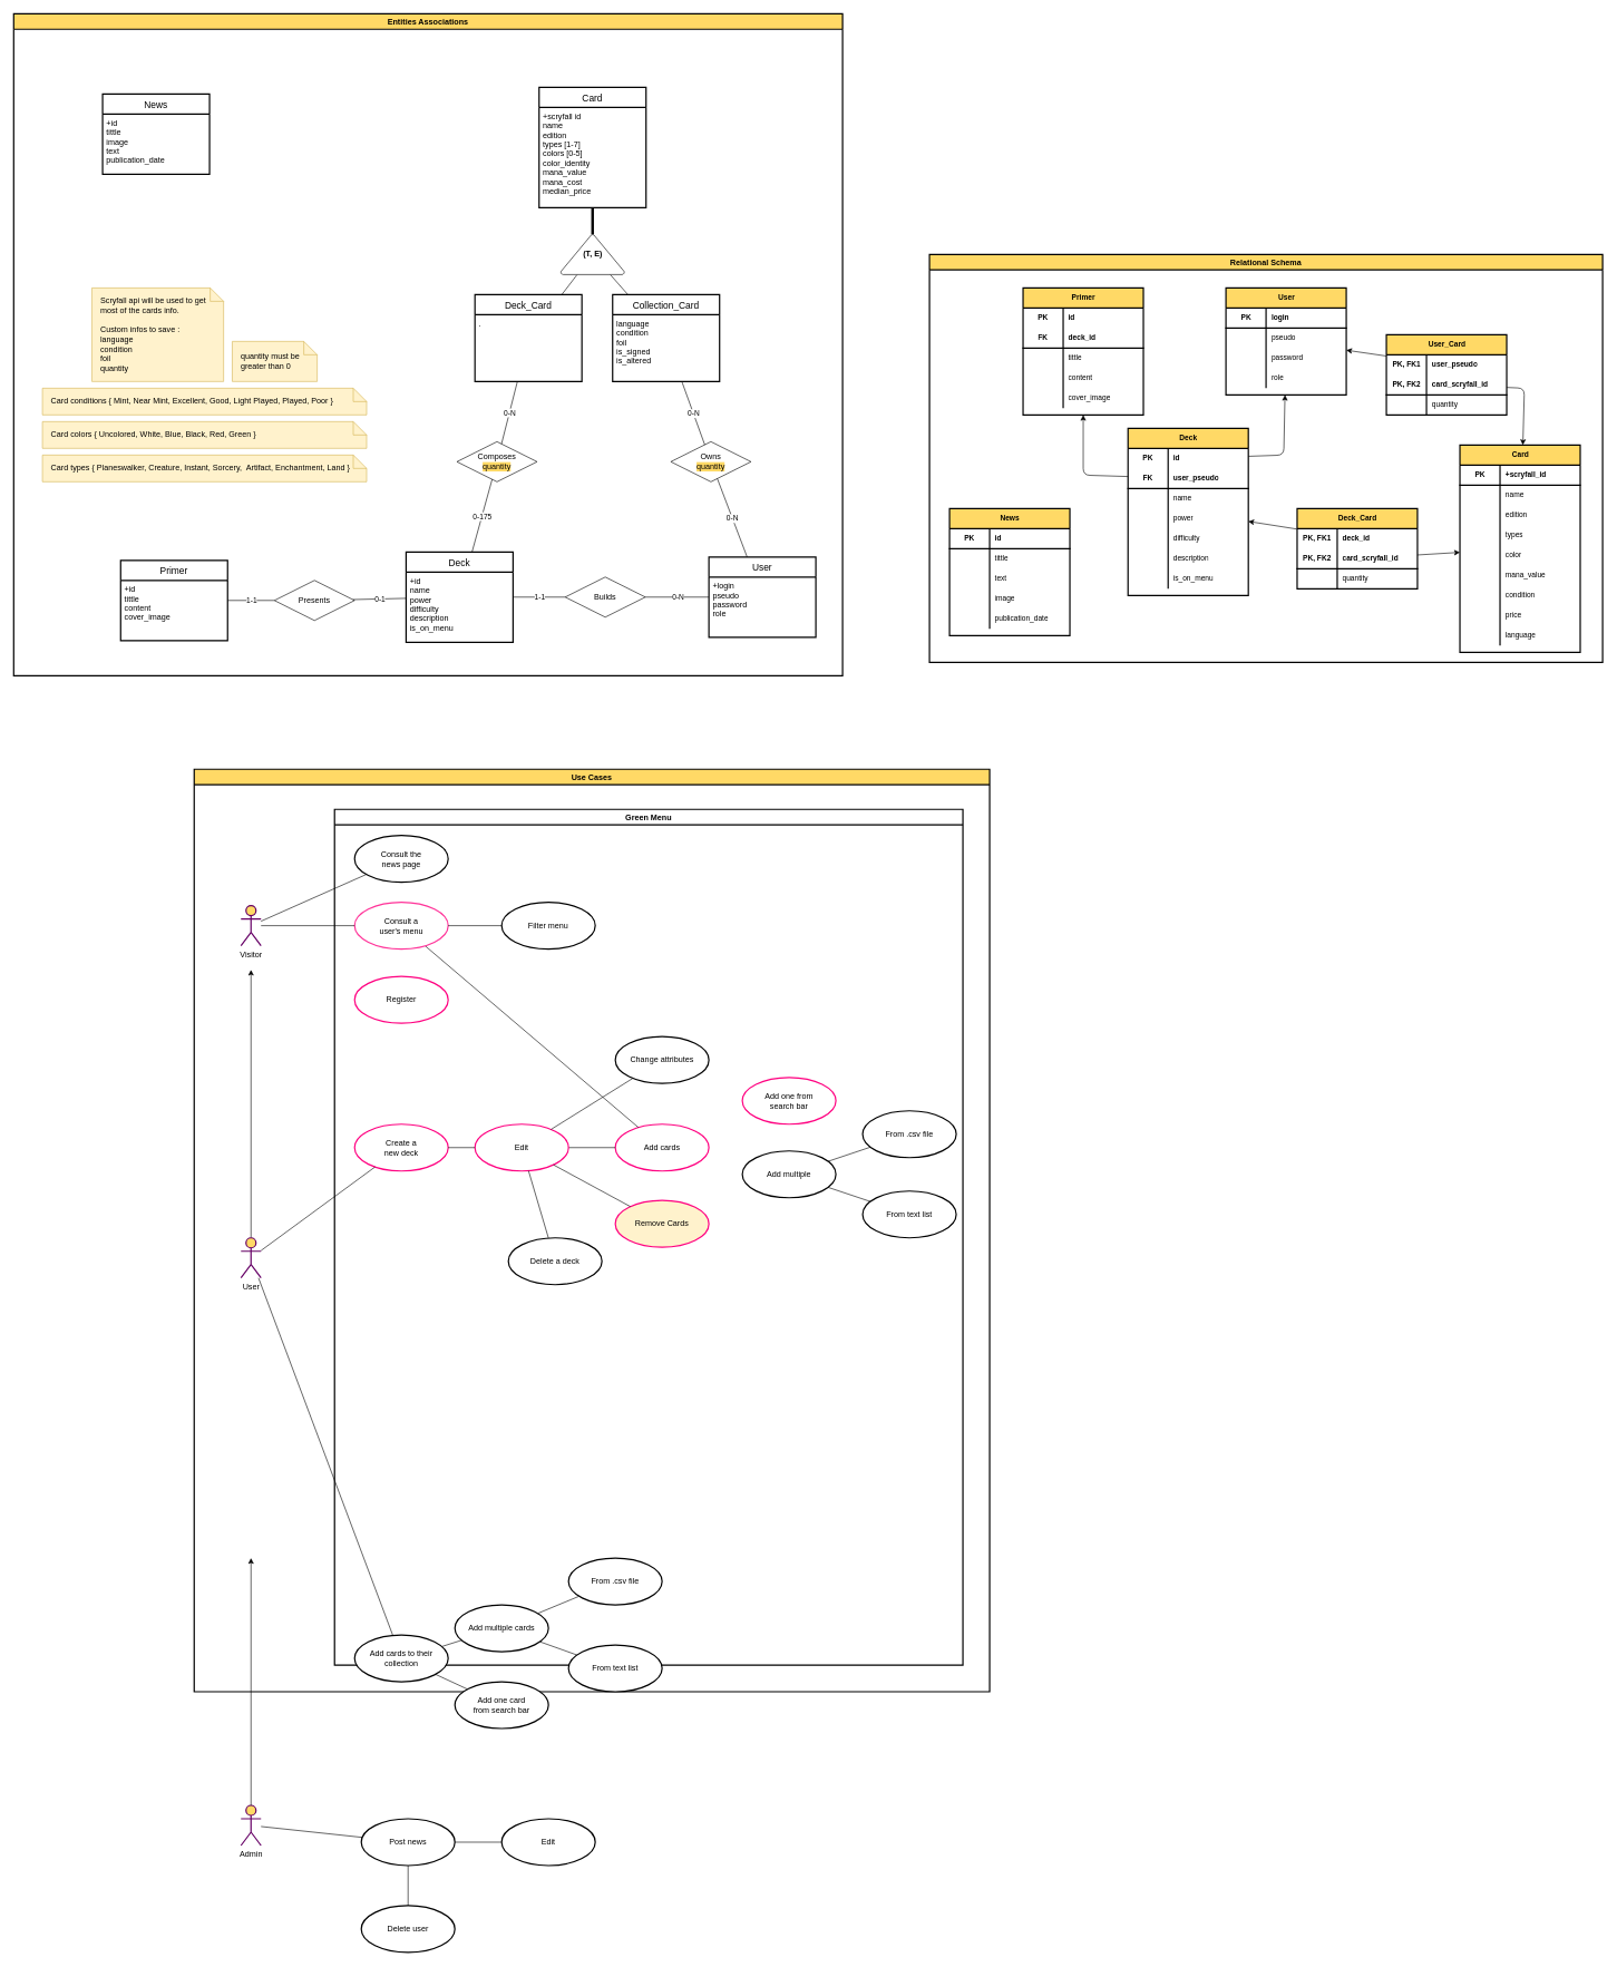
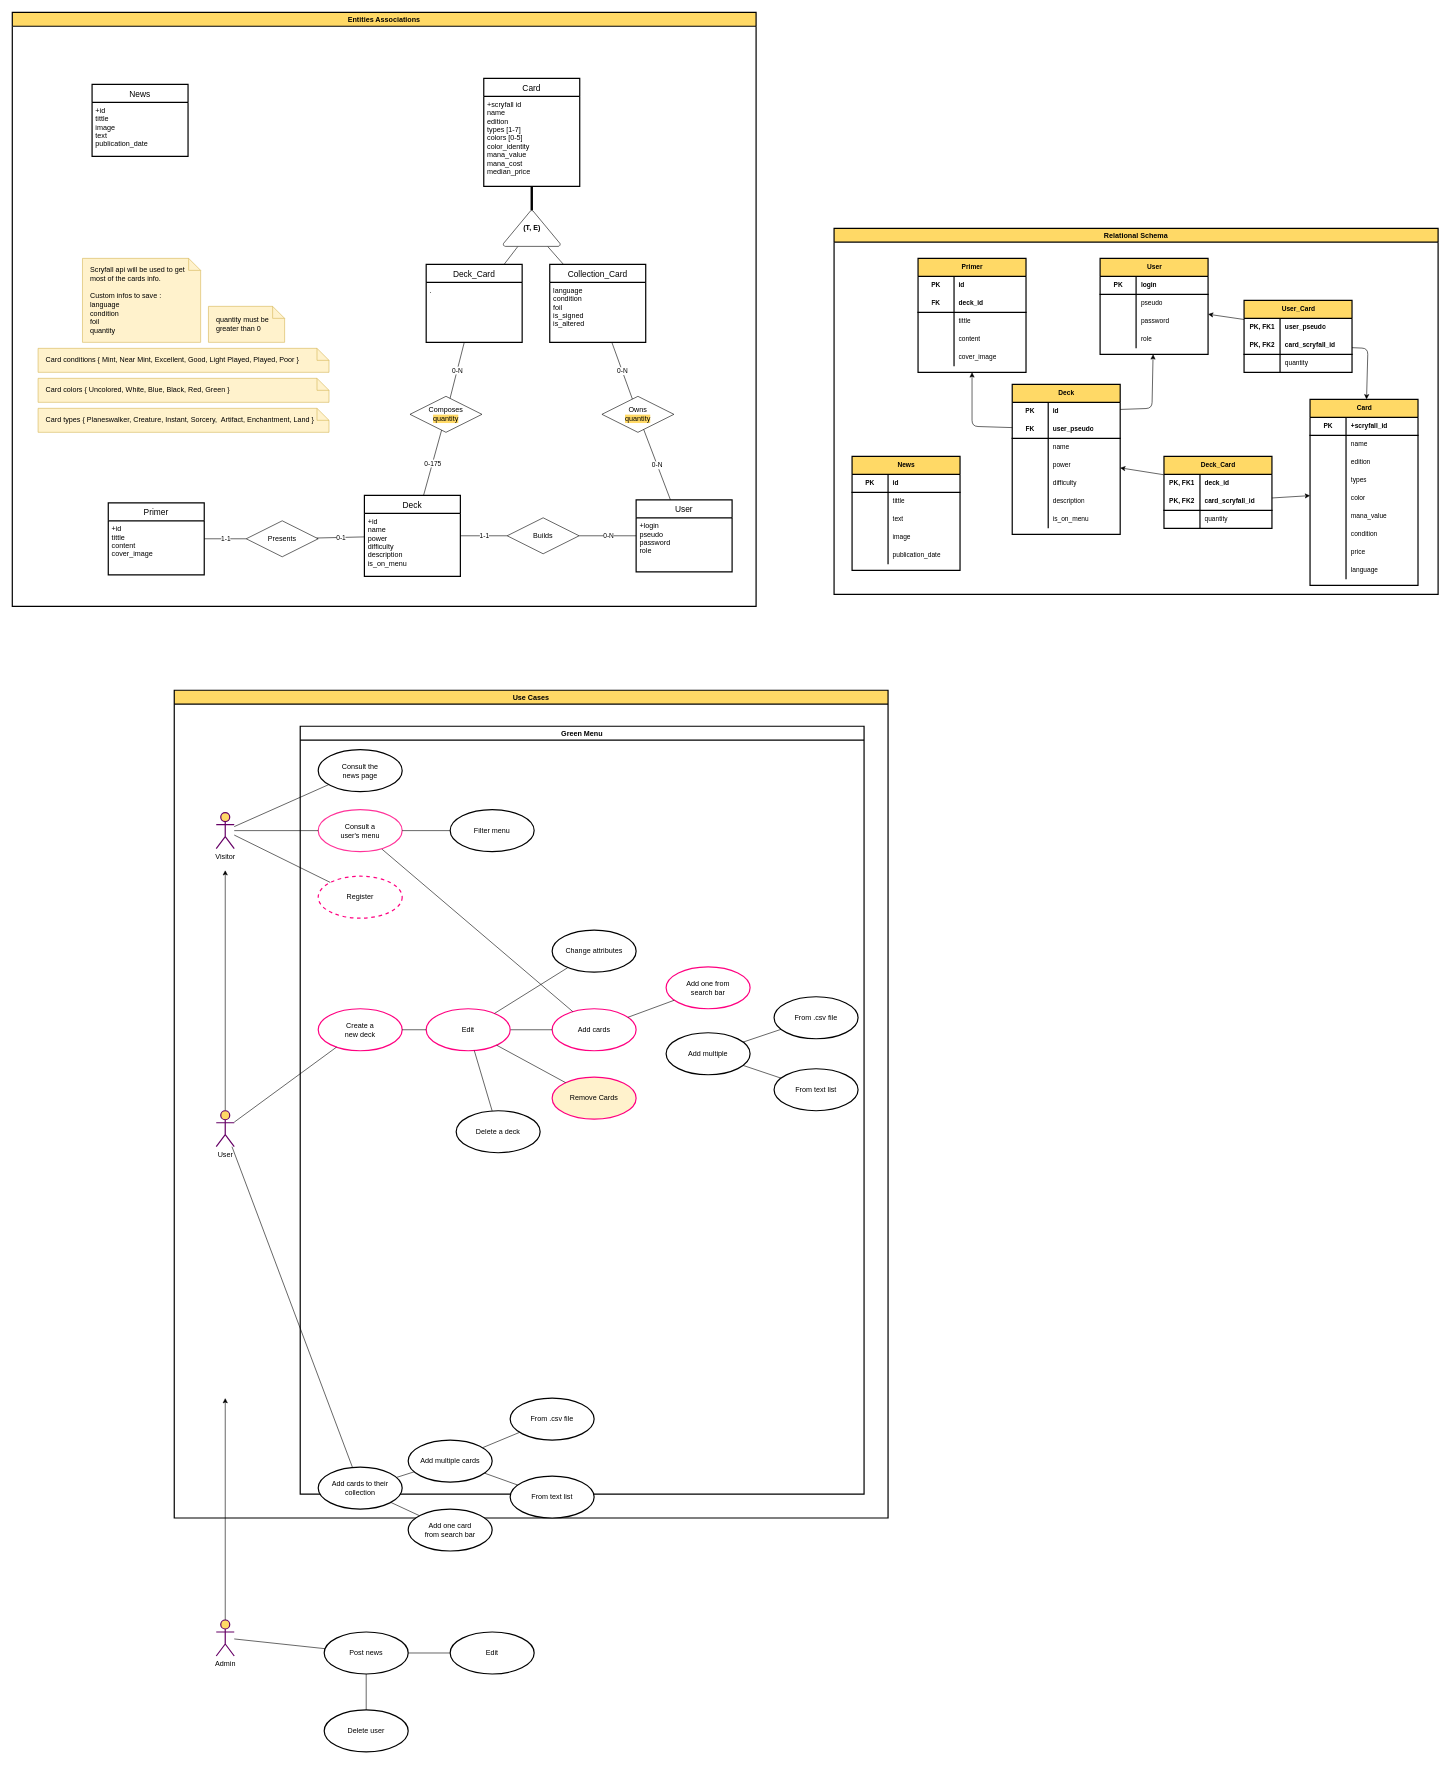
+ <mxCell id="206" value="" style="endArrow=none;html=1;rounded=0;fontColor=default;" edge="1" parent="168" source="169" target="172"><mxGeometry width="50" height="50" relative="1" as="geometry"><mxPoint x="-110" y="290" as="sourcePoint" /><mxPoint x="-212.913" y="1086.748" as="targetPoint" /></mxGeometry></mxCell>
- <mxCell id="172" value="Register" style="ellipse;whiteSpace=wrap;html=1;shadow=0;labelBackgroundColor=none;labelBorderColor=none;fontColor=default;strokeColor=#FF0080;strokeWidth=2;fillColor=#FFFFFF;" vertex="1" parent="170"><mxGeometry x="30" y="250" width="140" height="70" as="geometry" /></mxCell>
+ <mxCell id="172" value="Register" style="ellipse;whiteSpace=wrap;html=1;shadow=0;labelBackgroundColor=none;labelBorderColor=none;fontColor=default;strokeColor=#FF0080;strokeWidth=2;fillColor=#FFFFFF;dashed=1;" vertex="1" parent="170"><mxGeometry x="30" y="250" width="140" height="70" as="geometry" /></mxCell>
+ <mxCell id="181" value="" style="endArrow=none;html=1;rounded=0;fontColor=default;" edge="1" parent="170" source="174" target="175"><mxGeometry width="50" height="50" relative="1" as="geometry"><mxPoint x="580" y="551" as="sourcePoint" /><mxPoint x="630" y="501" as="targetPoint" /></mxGeometry></mxCell>
